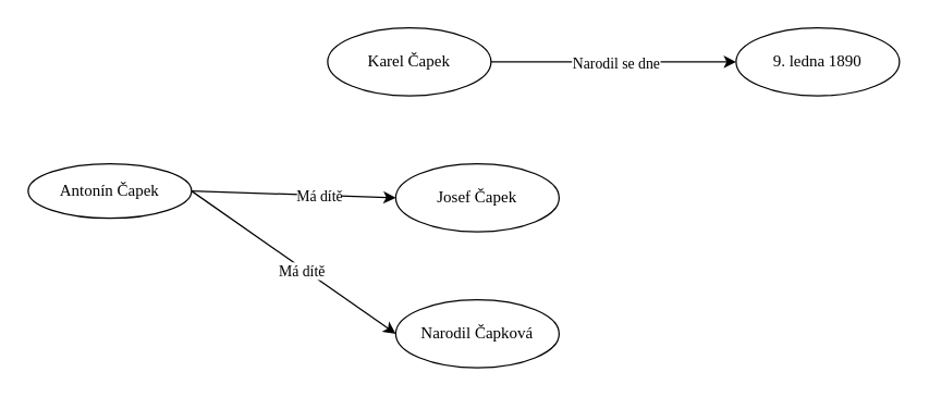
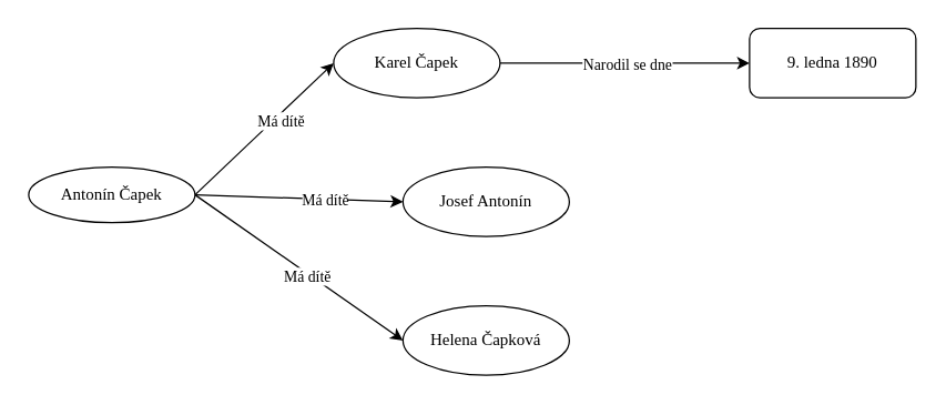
- <mxCell id="14" value="9. ledna 1890" style="ellipse;whiteSpace=wrap;html=1;fontFamily=CMU Sans Serif Roman;" vertex="1" parent="1"><mxGeometry x="540" y="20" width="120" height="50" as="geometry" /></mxCell>
+ <mxCell id="14" value="9. ledna 1890" style="whiteSpace=wrap;html=1;fontFamily=CMU Sans Serif Roman;rounded=1;" vertex="1" parent="1"><mxGeometry x="540" y="20" width="120" height="50" as="geometry" /></mxCell>
+ <mxCell id="2" style="rounded=0;orthogonalLoop=1;jettySize=auto;html=1;exitX=1;exitY=0.5;exitDx=0;exitDy=0;entryX=0;entryY=0.5;entryDx=0;entryDy=0;fontFamily=CMU Sans Serif Roman;" edge="1" parent="1" source="8" target="11"><mxGeometry relative="1" as="geometry" /></mxCell>
+ <mxCell id="3" value="Má dítě" style="edgeLabel;html=1;align=center;verticalAlign=middle;resizable=0;points=[];fontFamily=CMU Sans Serif Roman;" vertex="1" connectable="0" parent="2"><mxGeometry x="-0.231" y="-4" relative="1" as="geometry"><mxPoint x="20.37" y="-20.05" as="offset" /></mxGeometry></mxCell>
- <mxCell id="12" value="Josef Čapek" style="ellipse;whiteSpace=wrap;html=1;fontFamily=CMU Sans Serif Roman;" vertex="1" parent="1"><mxGeometry x="290" y="120" width="120" height="50" as="geometry" /></mxCell>
+ <mxCell id="12" value="Josef Antonín" style="ellipse;whiteSpace=wrap;html=1;fontFamily=CMU Sans Serif Roman;" vertex="1" parent="1"><mxGeometry x="290" y="120" width="120" height="50" as="geometry" /></mxCell>
- <mxCell id="13" value="Narodil Čapková" style="ellipse;whiteSpace=wrap;html=1;fontFamily=CMU Sans Serif Roman;" vertex="1" parent="1"><mxGeometry x="290" y="220" width="120" height="50" as="geometry" /></mxCell>
+ <mxCell id="13" value="Helena Čapková" style="ellipse;whiteSpace=wrap;html=1;fontFamily=CMU Sans Serif Roman;" vertex="1" parent="1"><mxGeometry x="290" y="220" width="120" height="50" as="geometry" /></mxCell>
